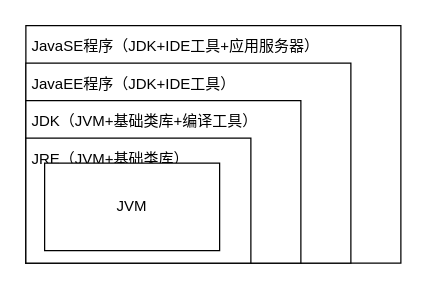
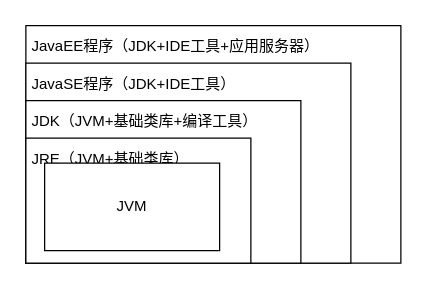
- <mxCell id="2" value="JavaSE程序（JDK+IDE工具+应用服务器）" style="rounded=0;whiteSpace=wrap;html=1;verticalAlign=top;align=left;spacing=5;" vertex="1" parent="1"><mxGeometry x="20" y="20" width="300" height="190" as="geometry" /></mxCell>
+ <mxCell id="2" value="JavaEE程序（JDK+IDE工具+应用服务器）" style="rounded=0;whiteSpace=wrap;html=1;verticalAlign=top;align=left;spacing=5;" vertex="1" parent="1"><mxGeometry x="20" y="20" width="300" height="190" as="geometry" /></mxCell>
- <mxCell id="3" value="JavaEE程序（JDK+IDE工具）" style="rounded=0;whiteSpace=wrap;html=1;verticalAlign=top;align=left;spacing=5;" vertex="1" parent="1"><mxGeometry x="20" y="50" width="260" height="160" as="geometry" /></mxCell>
+ <mxCell id="3" value="JavaSE程序（JDK+IDE工具）" style="rounded=0;whiteSpace=wrap;html=1;verticalAlign=top;align=left;spacing=5;" vertex="1" parent="1"><mxGeometry x="20" y="50" width="260" height="160" as="geometry" /></mxCell>
